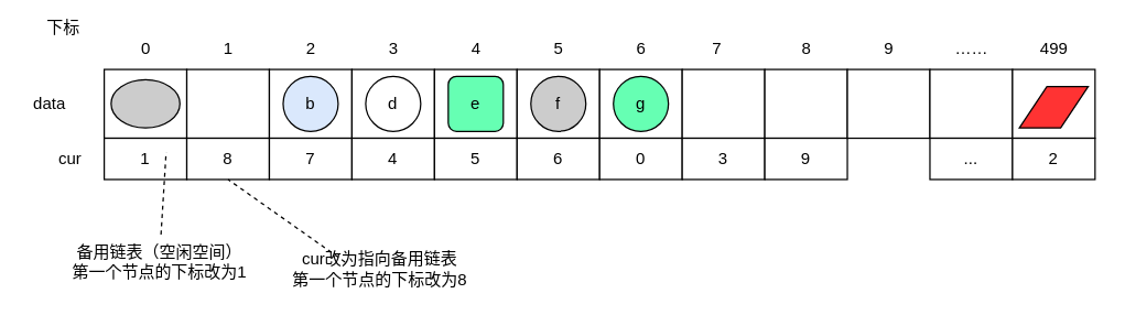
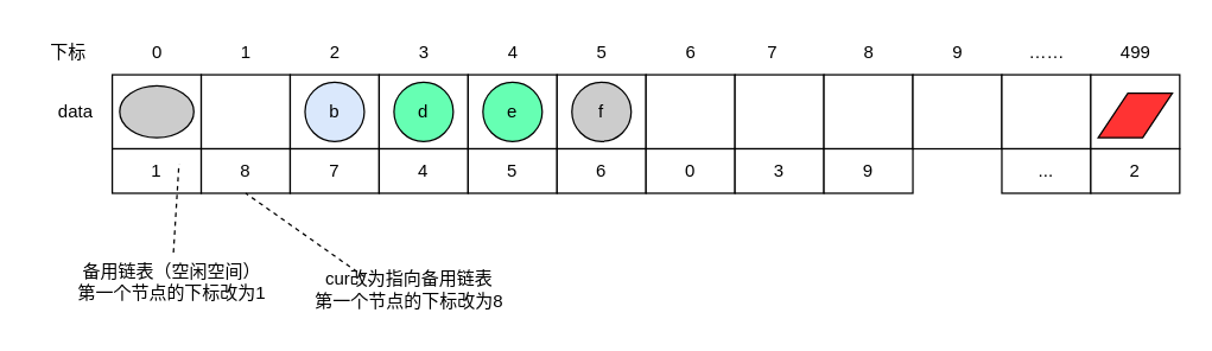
- <mxCell id="29" value="下标" style="text;html=1;align=center;verticalAlign=middle;resizable=0;points=[];autosize=1;strokeColor=none;fillColor=none;" vertex="1" parent="1"><mxGeometry x="20" y="5" width="50" height="30" as="geometry" /></mxCell>
+ <mxCell id="29" value="下标" style="text;html=1;align=center;verticalAlign=middle;resizable=0;points=[];autosize=1;strokeColor=none;fillColor=none;" vertex="1" parent="1"><mxGeometry x="20" y="20" width="50" height="30" as="geometry" /></mxCell>
- <mxCell id="25" value="data" style="text;html=1;align=center;verticalAlign=middle;resizable=0;points=[];autosize=1;strokeColor=none;fillColor=none;" vertex="1" parent="1"><mxGeometry x="10" y="60" width="50" height="30" as="geometry" /></mxCell>
+ <mxCell id="25" value="data" style="text;html=1;align=center;verticalAlign=middle;resizable=0;points=[];autosize=1;strokeColor=none;fillColor=none;" vertex="1" parent="1"><mxGeometry x="25" y="60" width="50" height="30" as="geometry" /></mxCell>
- <mxCell id="45" value="d" style="ellipse;whiteSpace=wrap;html=1;aspect=fixed;fillColor=#ffffff;" vertex="1" parent="1"><mxGeometry x="265" y="55" width="40" height="40" as="geometry" /></mxCell>
+ <mxCell id="45" value="d" style="ellipse;whiteSpace=wrap;html=1;aspect=fixed;fillColor=#66FFB3;" vertex="1" parent="1"><mxGeometry x="265" y="55" width="40" height="40" as="geometry" /></mxCell>
- <mxCell id="46" value="e" style="whiteSpace=wrap;html=1;aspect=fixed;fillColor=#66FFB3;rounded=1;" vertex="1" parent="1"><mxGeometry x="325" y="55" width="40" height="40" as="geometry" /></mxCell>
+ <mxCell id="46" value="e" style="ellipse;whiteSpace=wrap;html=1;aspect=fixed;fillColor=#66FFB3;" vertex="1" parent="1"><mxGeometry x="325" y="55" width="40" height="40" as="geometry" /></mxCell>
- <mxCell id="48" value="g" style="ellipse;whiteSpace=wrap;html=1;aspect=fixed;fillColor=#66FFB3;" vertex="1" parent="1"><mxGeometry x="445" y="55" width="40" height="40" as="geometry" /></mxCell>
- <mxCell id="26" value="cur" style="text;html=1;align=center;verticalAlign=middle;resizable=0;points=[];autosize=1;strokeColor=none;fillColor=none;" vertex="1" parent="1"><mxGeometry x="30" y="100" width="40" height="30" as="geometry" /></mxCell>
